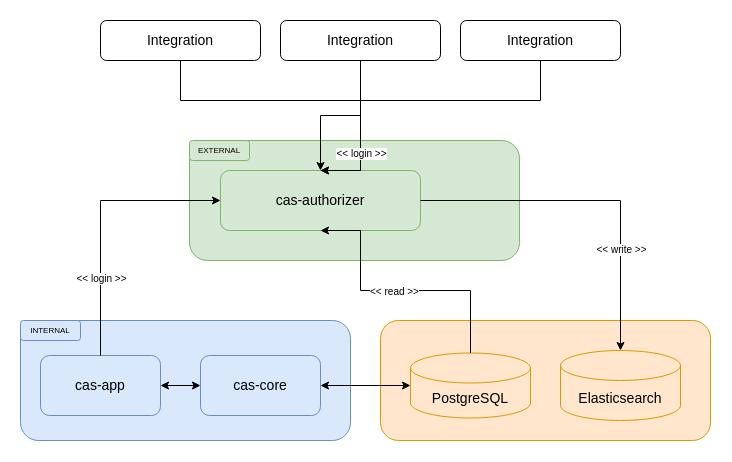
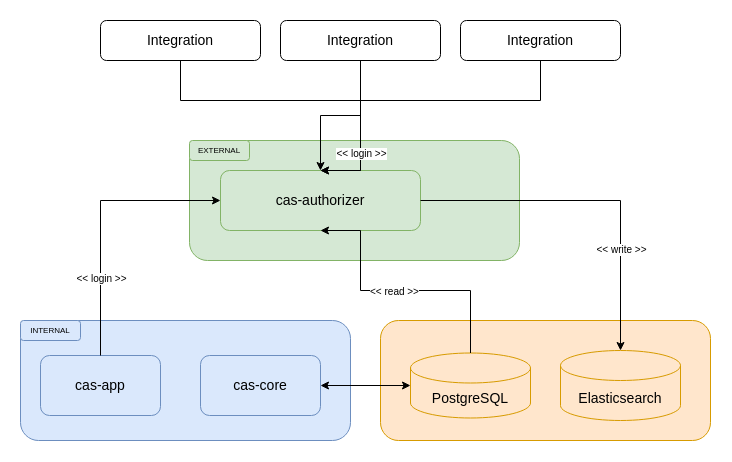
- <mxCell id="6" value="" style="edgeStyle=orthogonalEdgeStyle;rounded=0;orthogonalLoop=1;jettySize=auto;html=1;fontSize=14;startArrow=classic;startFill=1;" parent="1" source="7" target="8" edge="1"><mxGeometry relative="1" as="geometry" /></mxCell>
